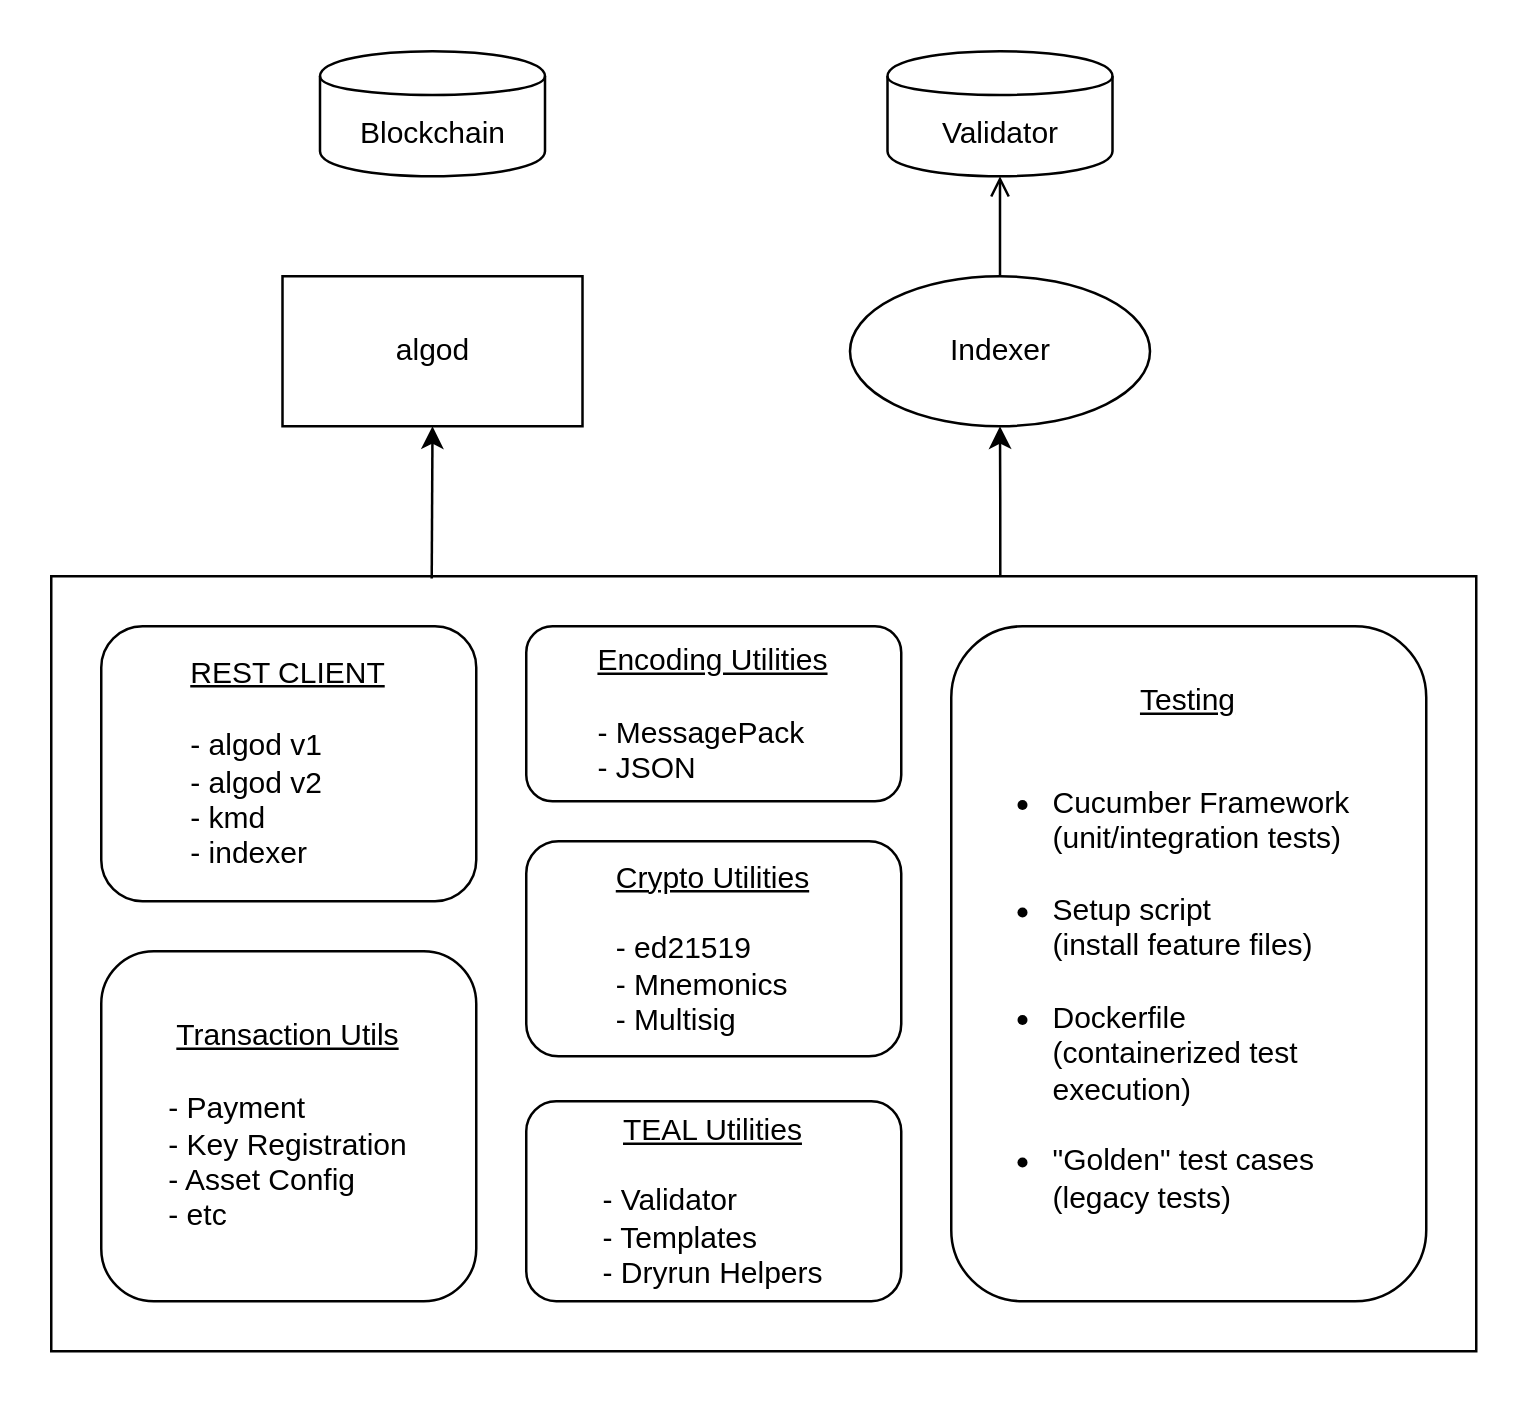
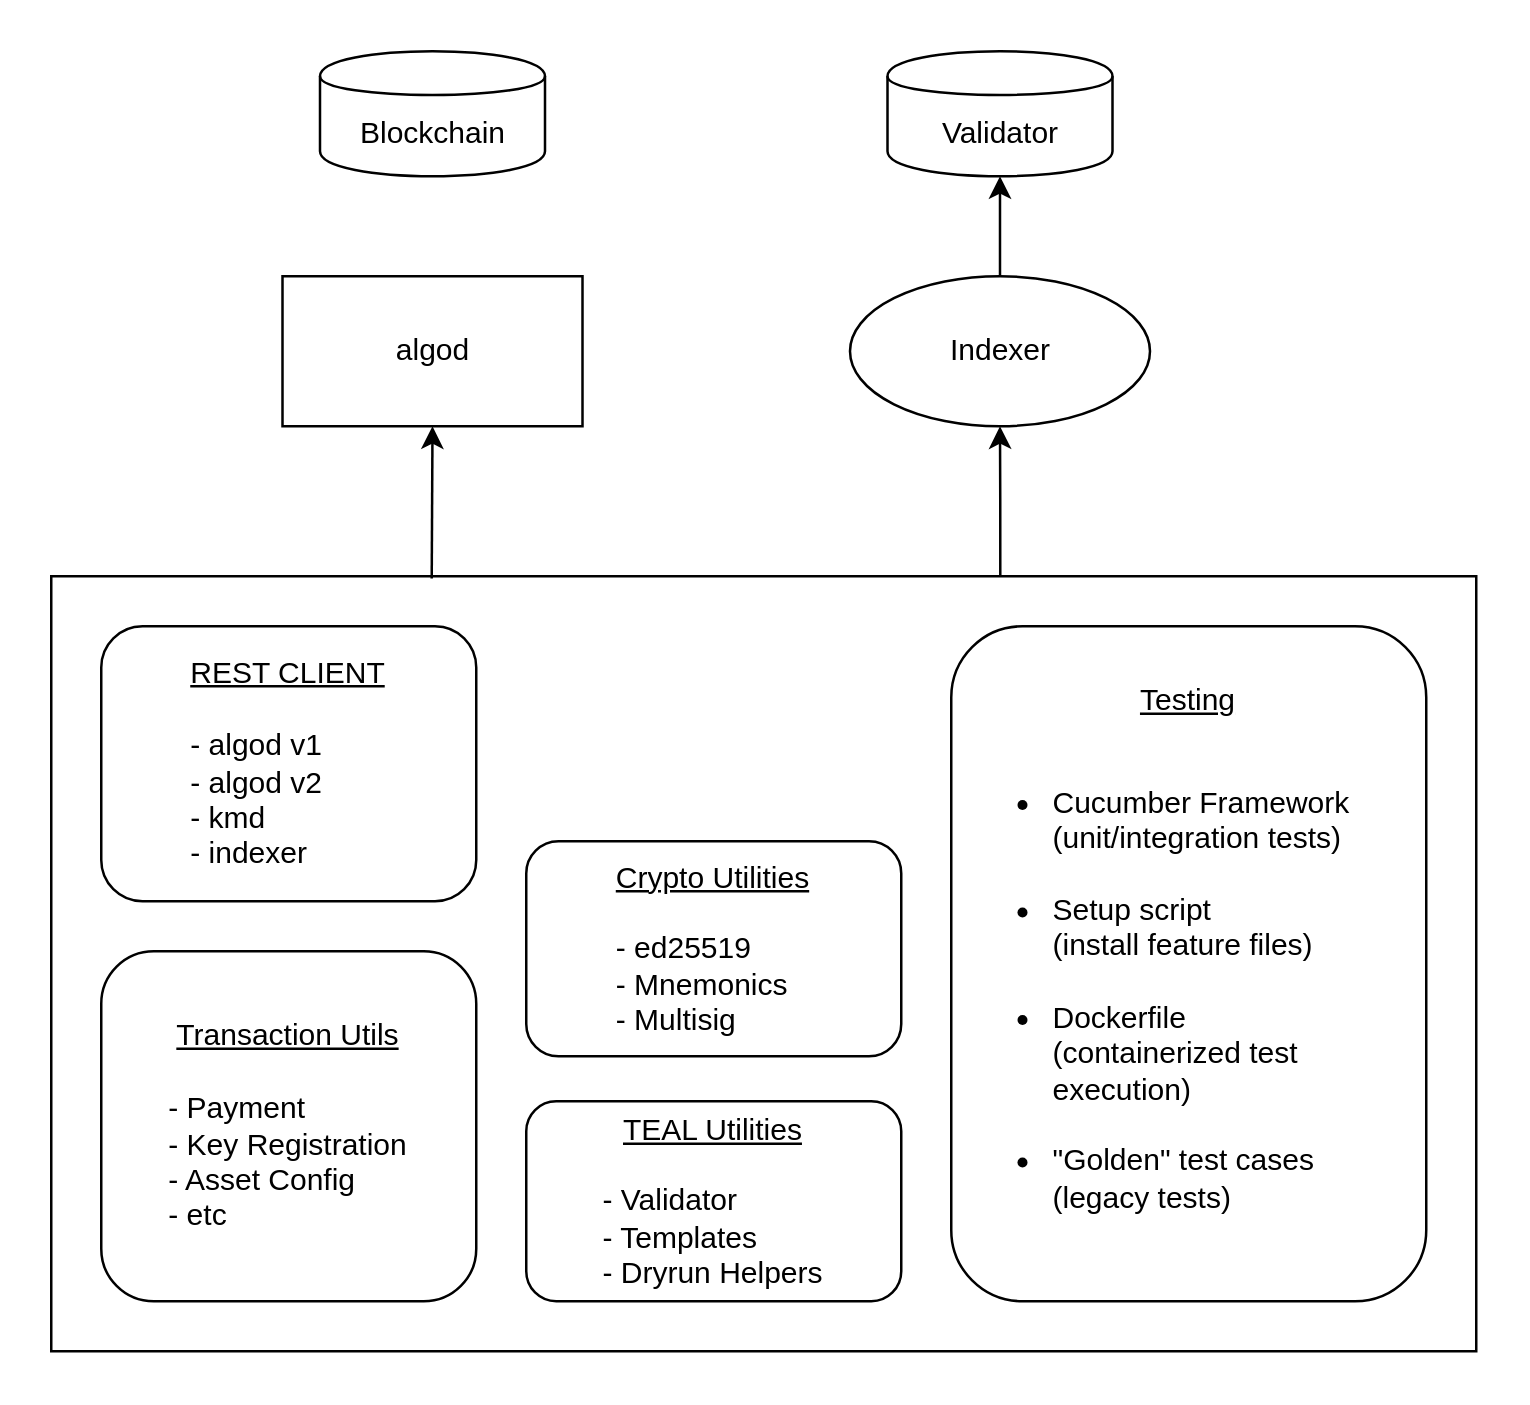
- <mxCell id="11" style="edgeStyle=orthogonalEdgeStyle;rounded=0;orthogonalLoop=1;jettySize=auto;html=1;entryX=0.5;entryY=1;entryDx=0;entryDy=0;endArrow=open;" edge="1" parent="1" source="12" target="14"><mxGeometry relative="1" as="geometry" /></mxCell>
+ <mxCell id="11" style="edgeStyle=orthogonalEdgeStyle;rounded=0;orthogonalLoop=1;jettySize=auto;html=1;entryX=0.5;entryY=1;entryDx=0;entryDy=0;" edge="1" parent="1" source="12" target="14"><mxGeometry relative="1" as="geometry" /></mxCell>
- <mxCell id="6" value="&lt;u&gt;Encoding Utilities&lt;/u&gt;&lt;br&gt;&lt;br&gt;&lt;div style=&quot;text-align: left&quot;&gt;&lt;span&gt;- MessagePack&lt;/span&gt;&lt;/div&gt;&lt;div style=&quot;text-align: left&quot;&gt;&lt;span&gt;- JSON&lt;/span&gt;&lt;/div&gt;" style="rounded=1;whiteSpace=wrap;html=1;" vertex="1" parent="1"><mxGeometry x="210" y="250" width="150" height="70" as="geometry" /></mxCell>
- <mxCell id="7" value="&lt;div&gt;&lt;u&gt;Crypto Utilities&lt;/u&gt;&lt;/div&gt;&lt;div&gt;&lt;br&gt;&lt;/div&gt;&lt;div style=&quot;text-align: left&quot;&gt;&lt;span&gt;- ed21519&lt;/span&gt;&lt;/div&gt;&lt;div style=&quot;text-align: left&quot;&gt;&lt;span&gt;- Mnemonics&lt;/span&gt;&lt;/div&gt;&lt;div style=&quot;text-align: left&quot;&gt;&lt;span&gt;- Multisig&lt;/span&gt;&lt;/div&gt;" style="rounded=1;whiteSpace=wrap;html=1;align=center;" vertex="1" parent="1"><mxGeometry x="210" y="336" width="150" height="86" as="geometry" /></mxCell>
+ <mxCell id="7" value="&lt;div&gt;&lt;u&gt;Crypto Utilities&lt;/u&gt;&lt;/div&gt;&lt;div&gt;&lt;br&gt;&lt;/div&gt;&lt;div style=&quot;text-align: left&quot;&gt;&lt;span&gt;- ed25519&lt;/span&gt;&lt;/div&gt;&lt;div style=&quot;text-align: left&quot;&gt;&lt;span&gt;- Mnemonics&lt;/span&gt;&lt;/div&gt;&lt;div style=&quot;text-align: left&quot;&gt;&lt;span&gt;- Multisig&lt;/span&gt;&lt;/div&gt;" style="rounded=1;whiteSpace=wrap;html=1;align=center;" vertex="1" parent="1"><mxGeometry x="210" y="336" width="150" height="86" as="geometry" /></mxCell>
